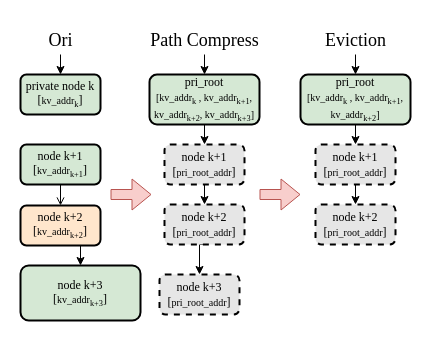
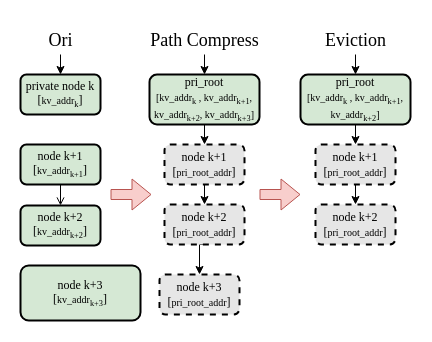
- <mxCell id="9" value="&lt;font face=&quot;Times New Roman&quot;&gt;node k+2&lt;/font&gt;&lt;div&gt;&lt;font face=&quot;Times New Roman&quot;&gt;[&lt;font style=&quot;font-size: 10px;&quot;&gt;kv_addr&lt;sub style=&quot;&quot;&gt;k+2&lt;/sub&gt;&lt;/font&gt;]&lt;/font&gt;&lt;/div&gt;" style="rounded=1;whiteSpace=wrap;html=1;fillColor=#ffe6cc;strokeColor=#000000;strokeWidth=2;" vertex="1" parent="1"><mxGeometry x="20" y="205" width="80" height="40" as="geometry" /></mxCell>
+ <mxCell id="9" value="&lt;font face=&quot;Times New Roman&quot;&gt;node k+2&lt;/font&gt;&lt;div&gt;&lt;font face=&quot;Times New Roman&quot;&gt;[&lt;font style=&quot;font-size: 10px;&quot;&gt;kv_addr&lt;sub style=&quot;&quot;&gt;k+2&lt;/sub&gt;&lt;/font&gt;]&lt;/font&gt;&lt;/div&gt;" style="rounded=1;whiteSpace=wrap;html=1;fillColor=#d5e8d4;strokeColor=#000000;strokeWidth=2;" vertex="1" parent="1"><mxGeometry x="20" y="205" width="80" height="40" as="geometry" /></mxCell>
- <mxCell id="8" style="edgeStyle=orthogonalEdgeStyle;rounded=0;orthogonalLoop=1;jettySize=auto;html=1;exitX=0.5;exitY=1;exitDx=0;exitDy=0;entryX=0.5;entryY=0;entryDx=0;entryDy=0;" edge="1" parent="1" source="9" target="7"><mxGeometry relative="1" as="geometry" /></mxCell>
